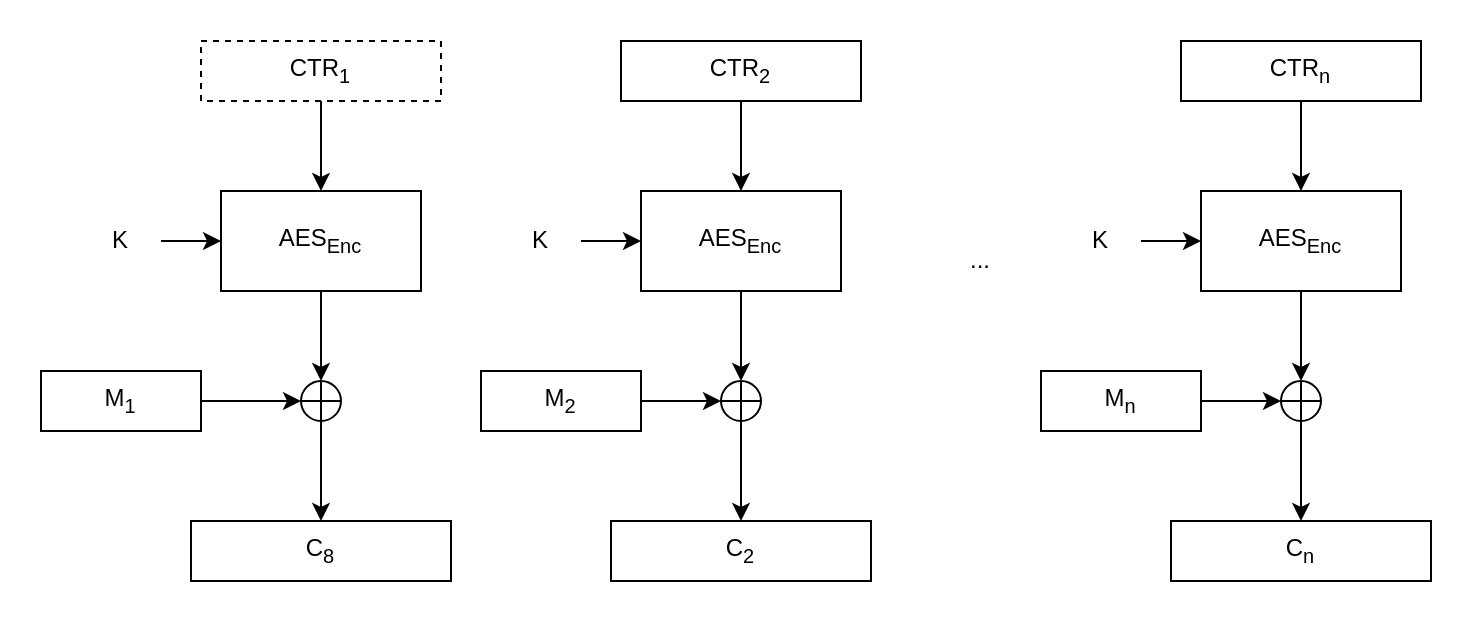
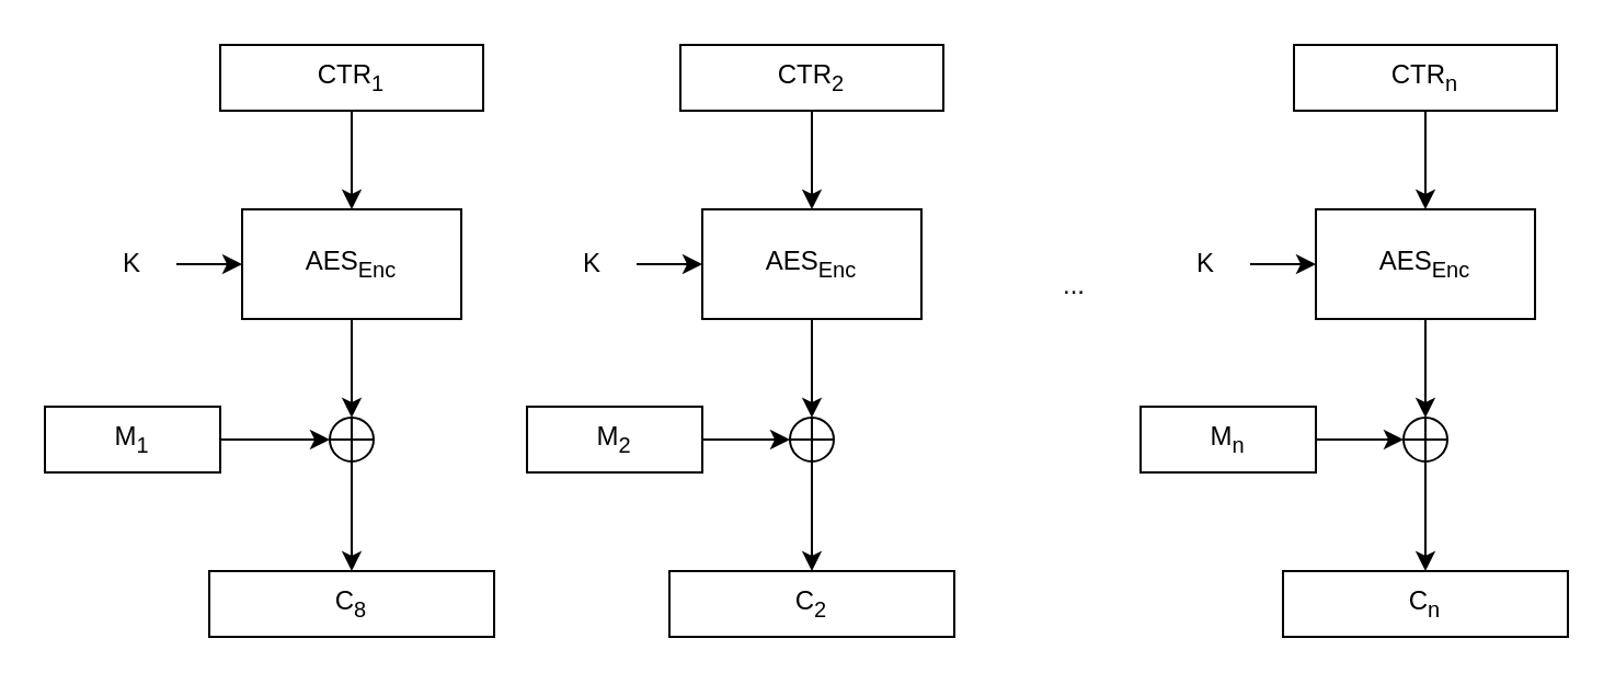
- <mxCell id="2" value="CTR&lt;sub&gt;1&lt;/sub&gt;" style="rounded=0;whiteSpace=wrap;html=1;dashed=1;" parent="1" vertex="1"><mxGeometry x="100" y="20" width="120" height="30" as="geometry" /></mxCell>
+ <mxCell id="2" value="CTR&lt;sub&gt;1&lt;/sub&gt;" style="rounded=0;whiteSpace=wrap;html=1;" parent="1" vertex="1"><mxGeometry x="100" y="20" width="120" height="30" as="geometry" /></mxCell>
